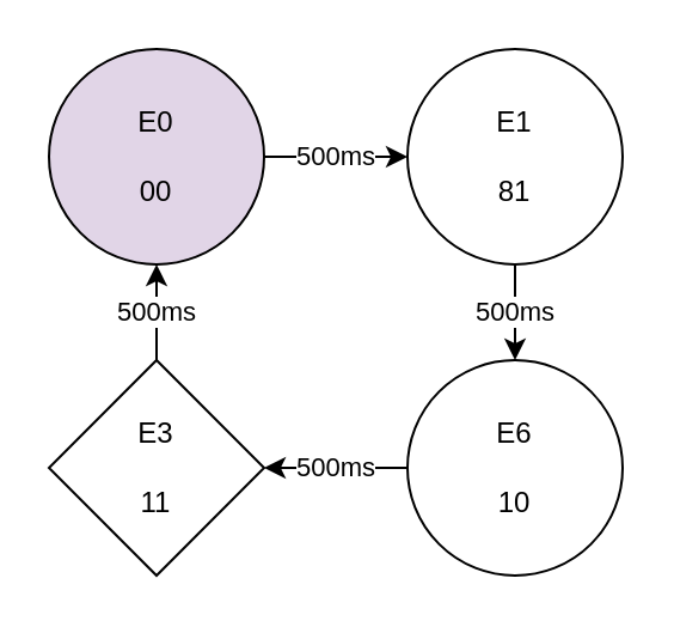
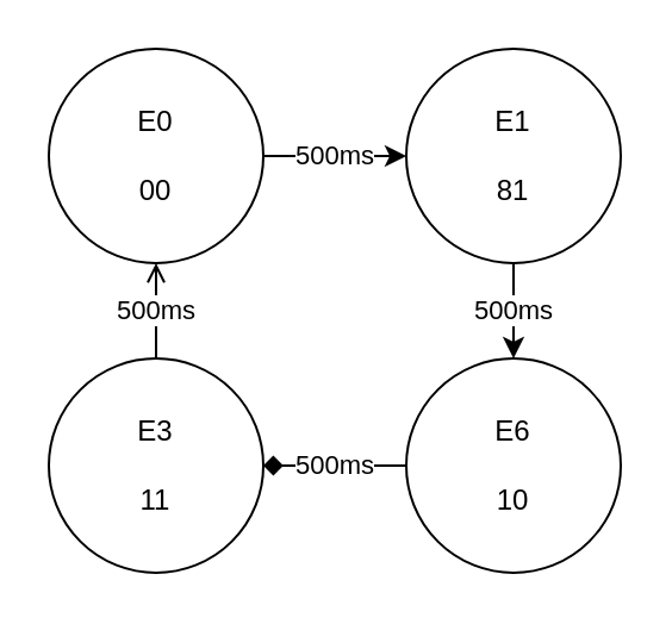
- <mxCell id="3" value="E0&lt;div&gt;&lt;br&gt;&lt;div&gt;00&lt;/div&gt;&lt;/div&gt;" style="ellipse;whiteSpace=wrap;html=1;aspect=fixed;fillColor=#e1d5e7;" vertex="1" parent="1"><mxGeometry x="20" y="20" width="90" height="90" as="geometry" /></mxCell>
+ <mxCell id="3" value="E0&lt;div&gt;&lt;br&gt;&lt;div&gt;00&lt;/div&gt;&lt;/div&gt;" style="ellipse;whiteSpace=wrap;html=1;aspect=fixed;" vertex="1" parent="1"><mxGeometry x="20" y="20" width="90" height="90" as="geometry" /></mxCell>
- <mxCell id="9" value="500ms" style="edgeStyle=orthogonalEdgeStyle;rounded=0;orthogonalLoop=1;jettySize=auto;html=1;exitX=0.5;exitY=0;exitDx=0;exitDy=0;" edge="1" parent="1" source="6" target="3"><mxGeometry relative="1" as="geometry"><mxPoint x="65" y="114" as="targetPoint" /></mxGeometry></mxCell>
+ <mxCell id="9" value="500ms" style="edgeStyle=orthogonalEdgeStyle;rounded=0;orthogonalLoop=1;jettySize=auto;html=1;exitX=0.5;exitY=0;exitDx=0;exitDy=0;endArrow=open;" edge="1" parent="1" source="6" target="3"><mxGeometry relative="1" as="geometry"><mxPoint x="65" y="114" as="targetPoint" /></mxGeometry></mxCell>
- <mxCell id="6" value="E3&lt;div&gt;&lt;br&gt;&lt;div&gt;11&lt;/div&gt;&lt;/div&gt;" style="rhombus;whiteSpace=wrap;html=1;aspect=fixed;" vertex="1" parent="1"><mxGeometry x="20" y="150" width="90" height="90" as="geometry" /></mxCell>
+ <mxCell id="6" value="E3&lt;div&gt;&lt;br&gt;&lt;div&gt;11&lt;/div&gt;&lt;/div&gt;" style="ellipse;whiteSpace=wrap;html=1;aspect=fixed;" vertex="1" parent="1"><mxGeometry x="20" y="150" width="90" height="90" as="geometry" /></mxCell>
- <mxCell id="7" value="500ms" style="edgeStyle=orthogonalEdgeStyle;rounded=0;orthogonalLoop=1;jettySize=auto;html=1;exitX=0;exitY=0.5;exitDx=0;exitDy=0;entryX=1;entryY=0.5;entryDx=0;entryDy=0;" edge="1" parent="1" source="8" target="6"><mxGeometry relative="1" as="geometry" /></mxCell>
+ <mxCell id="7" value="500ms" style="edgeStyle=orthogonalEdgeStyle;rounded=0;orthogonalLoop=1;jettySize=auto;html=1;exitX=0;exitY=0.5;exitDx=0;exitDy=0;entryX=1;entryY=0.5;entryDx=0;entryDy=0;endArrow=diamond;" edge="1" parent="1" source="8" target="6"><mxGeometry relative="1" as="geometry" /></mxCell>
